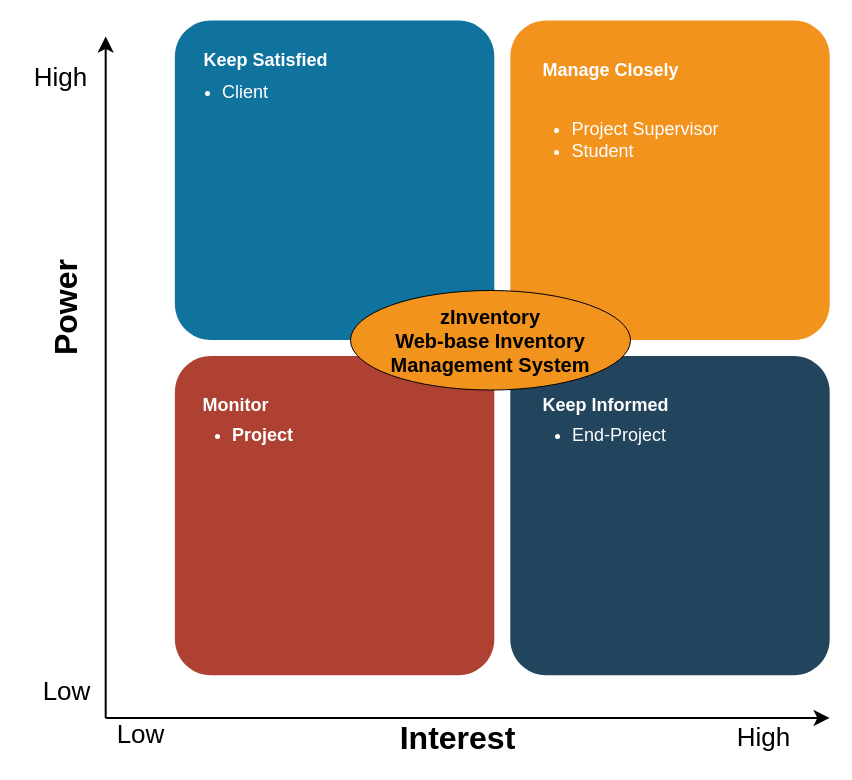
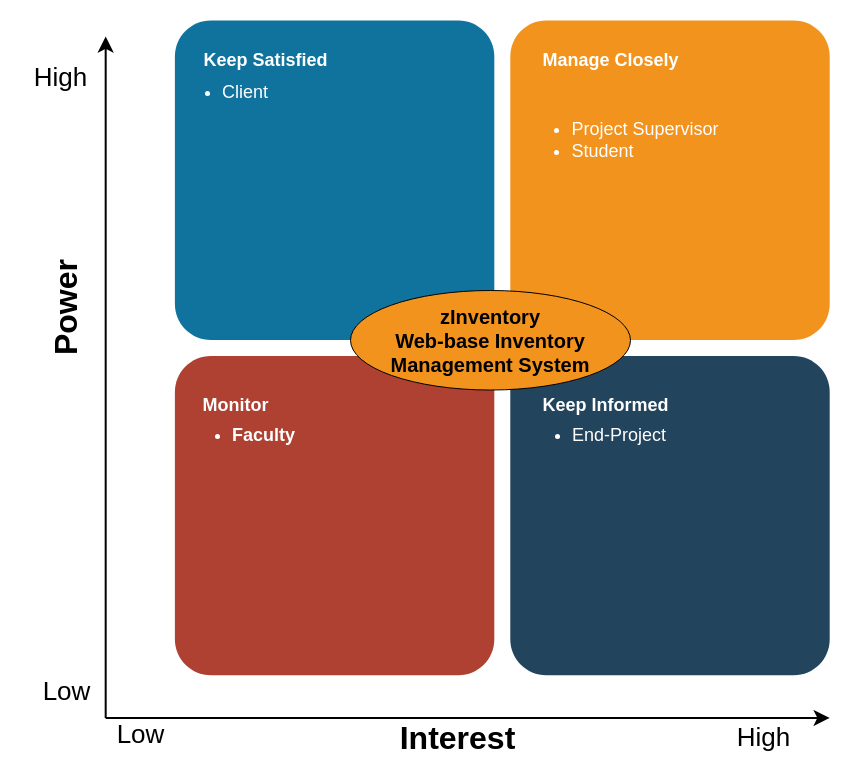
- <mxCell id="16" value="&lt;b style=&quot;color: rgb(255, 255, 255);&quot;&gt;&lt;font style=&quot;font-size: 18px;&quot;&gt;Manage Closely&lt;/font&gt;&lt;/b&gt;" style="text;html=1;align=center;verticalAlign=middle;resizable=0;points=[];autosize=1;strokeColor=none;fillColor=none;" parent="1" vertex="1"><mxGeometry x="530" y="50" width="160" height="40" as="geometry" /></mxCell>
+ <mxCell id="16" value="&lt;b style=&quot;color: rgb(255, 255, 255);&quot;&gt;&lt;font style=&quot;font-size: 18px;&quot;&gt;Manage Closely&lt;/font&gt;&lt;/b&gt;" style="text;html=1;align=center;verticalAlign=middle;resizable=0;points=[];autosize=1;strokeColor=none;fillColor=none;" parent="1" vertex="1"><mxGeometry x="530" y="40" width="160" height="40" as="geometry" /></mxCell>
- <mxCell id="20" value="&lt;ul&gt;&lt;li&gt;&lt;b&gt;Project&lt;/b&gt;&lt;br&gt;&lt;/li&gt;&lt;/ul&gt;" style="text;html=1;align=left;verticalAlign=middle;resizable=0;points=[];autosize=1;fontSize=18;fillColor=none;fontColor=#FFFFFF;" parent="1" vertex="1"><mxGeometry x="190" y="400" width="130" height="70" as="geometry" /></mxCell>
+ <mxCell id="20" value="&lt;ul&gt;&lt;li&gt;&lt;b&gt;Faculty&lt;/b&gt;&lt;br&gt;&lt;/li&gt;&lt;/ul&gt;" style="text;html=1;align=left;verticalAlign=middle;resizable=0;points=[];autosize=1;fontSize=18;fillColor=none;fontColor=#FFFFFF;" parent="1" vertex="1"><mxGeometry x="190" y="400" width="130" height="70" as="geometry" /></mxCell>
